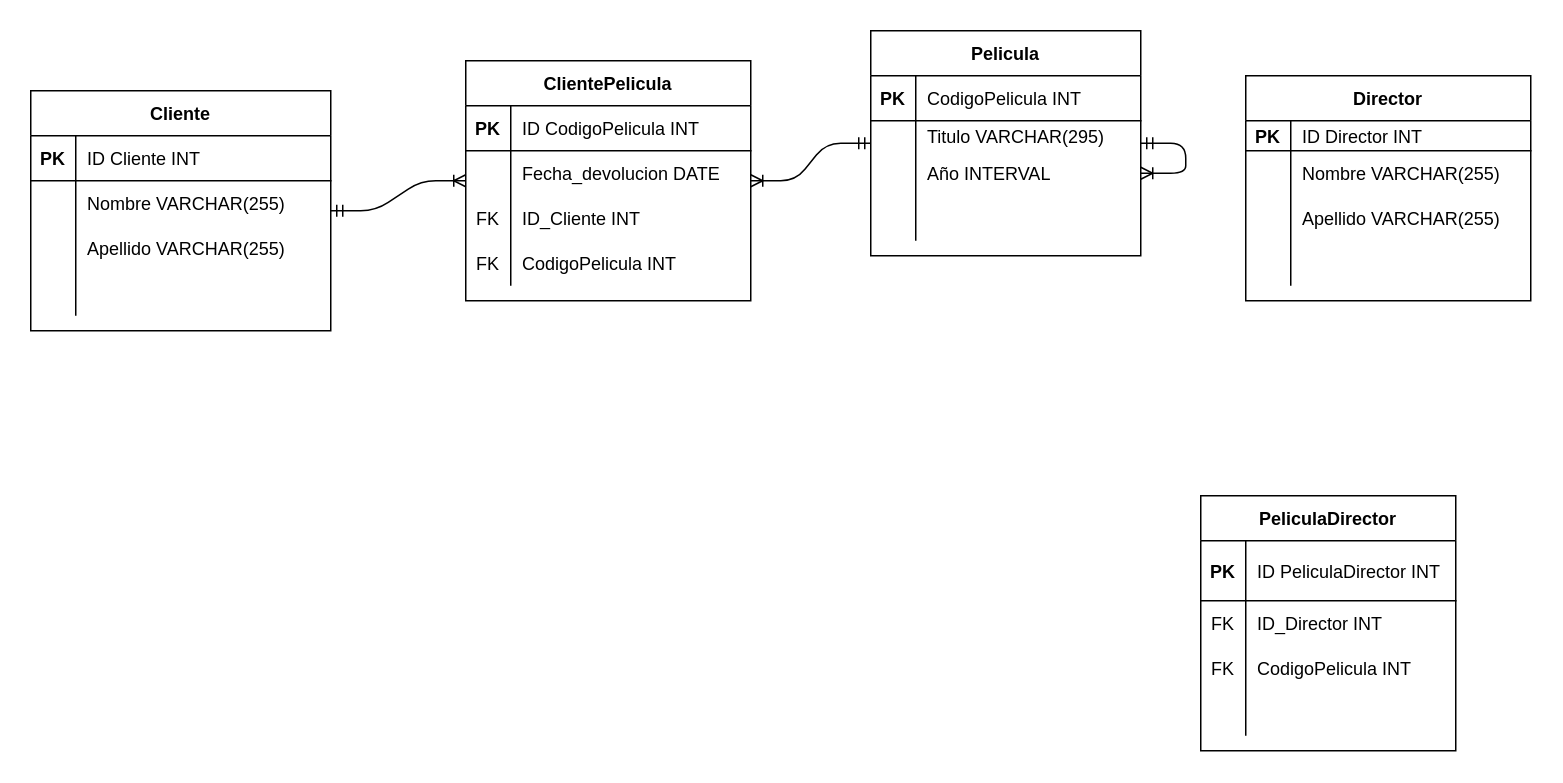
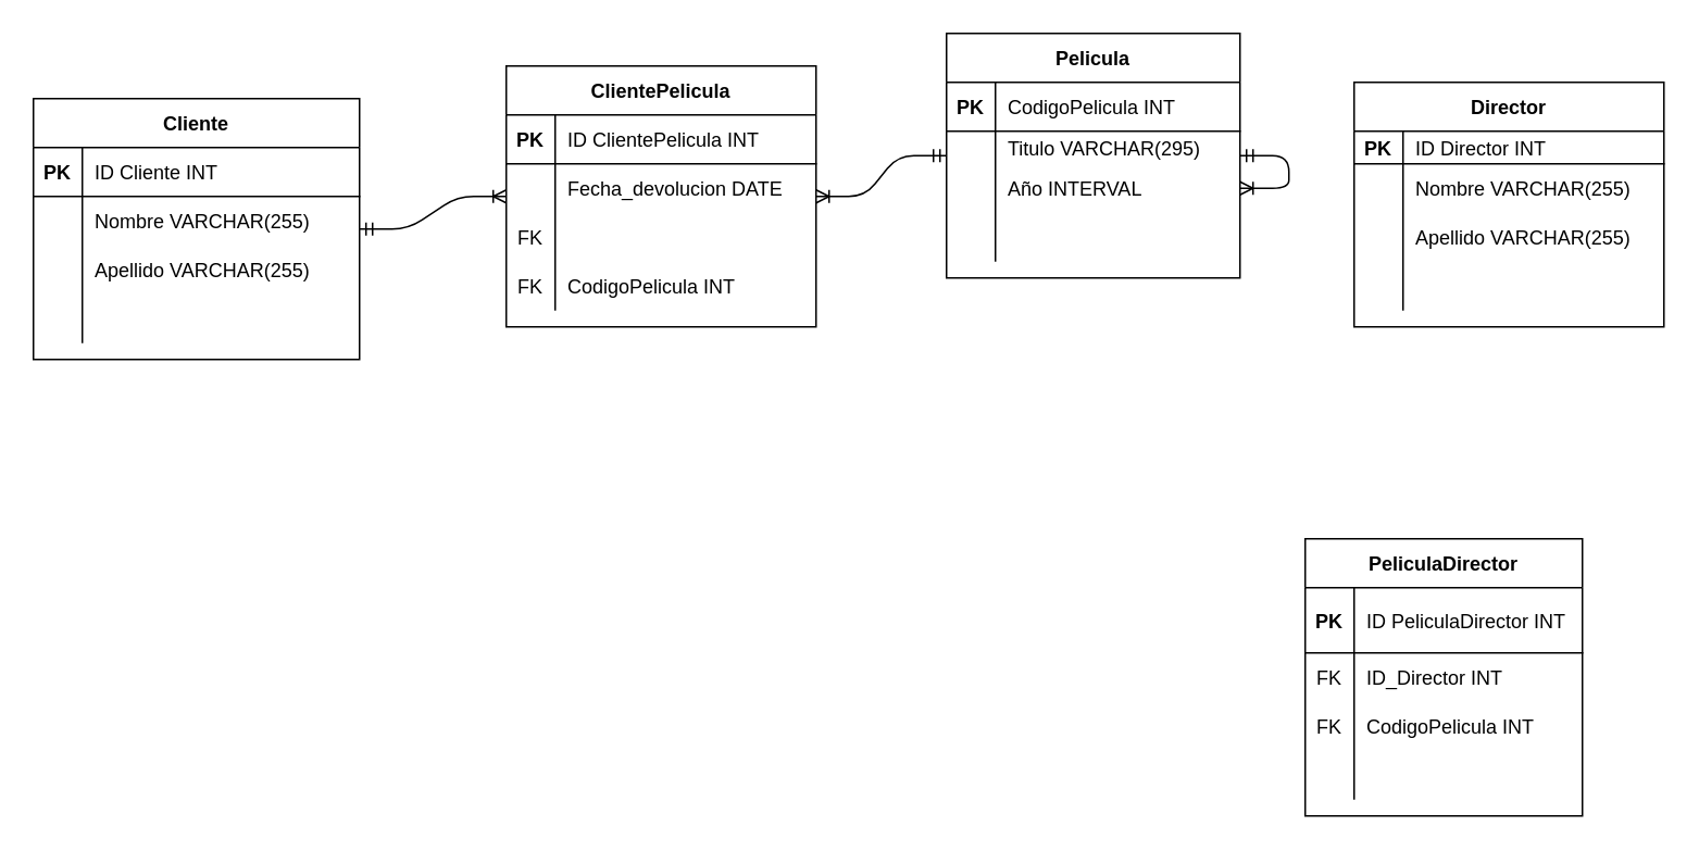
- <mxCell id="58" value="ID CodigoPelicula INT" style="shape=partialRectangle;connectable=0;fillColor=none;top=0;left=0;bottom=0;right=0;align=left;spacingLeft=6;fontStyle=0;overflow=hidden;" vertex="1" parent="56"><mxGeometry x="30" width="160" height="30" as="geometry" /></mxCell>
+ <mxCell id="58" value="ID ClientePelicula INT" style="shape=partialRectangle;connectable=0;fillColor=none;top=0;left=0;bottom=0;right=0;align=left;spacingLeft=6;fontStyle=0;overflow=hidden;" vertex="1" parent="56"><mxGeometry x="30" width="160" height="30" as="geometry" /></mxCell>
- <mxCell id="64" value="ID_Cliente INT" style="shape=partialRectangle;connectable=0;fillColor=none;top=0;left=0;bottom=0;right=0;align=left;spacingLeft=6;overflow=hidden;" vertex="1" parent="62"><mxGeometry x="30" width="160" height="30" as="geometry" /></mxCell>
